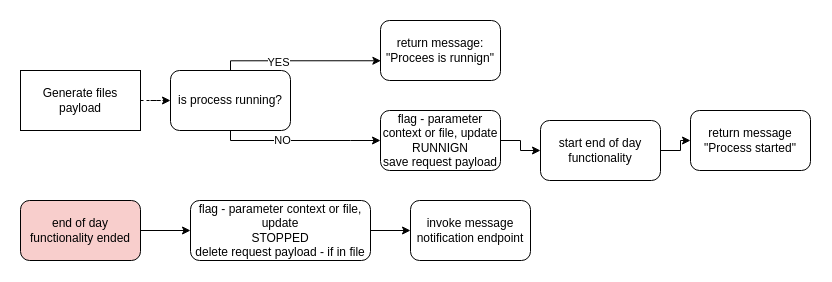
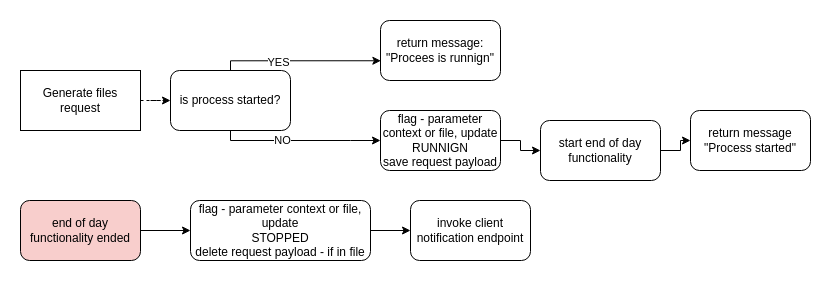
- <mxCell id="3" value="Generate files payload" style="rounded=0;whiteSpace=wrap;html=1;" parent="1" vertex="1"><mxGeometry x="20" y="70" width="120" height="60" as="geometry" /></mxCell>
+ <mxCell id="3" value="Generate files request" style="rounded=0;whiteSpace=wrap;html=1;" parent="1" vertex="1"><mxGeometry x="20" y="70" width="120" height="60" as="geometry" /></mxCell>
- <mxCell id="7" value="is process running?&lt;br&gt;" style="rounded=1;whiteSpace=wrap;html=1;" parent="1" vertex="1"><mxGeometry x="170" y="70" width="120" height="60" as="geometry" /></mxCell>
+ <mxCell id="7" value="is process started?&lt;br&gt;" style="rounded=1;whiteSpace=wrap;html=1;" parent="1" vertex="1"><mxGeometry x="170" y="70" width="120" height="60" as="geometry" /></mxCell>
- <mxCell id="14" value="invoke message notification endpoint&lt;br&gt;" style="rounded=1;whiteSpace=wrap;html=1;" parent="1" vertex="1"><mxGeometry x="410" y="200" width="120" height="60" as="geometry" /></mxCell>
+ <mxCell id="14" value="invoke client notification endpoint&lt;br&gt;" style="rounded=1;whiteSpace=wrap;html=1;" parent="1" vertex="1"><mxGeometry x="410" y="200" width="120" height="60" as="geometry" /></mxCell>
